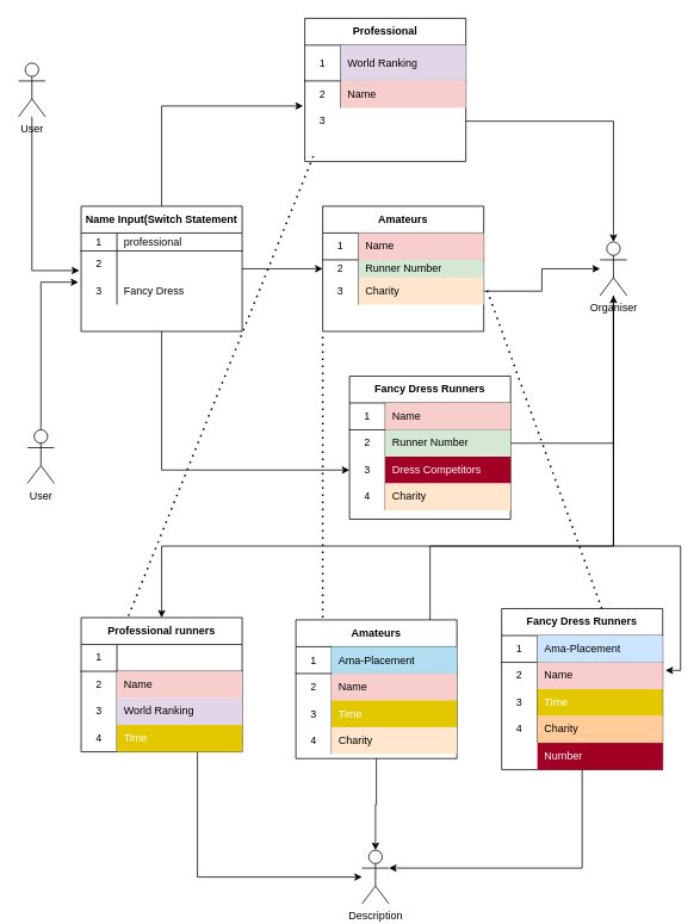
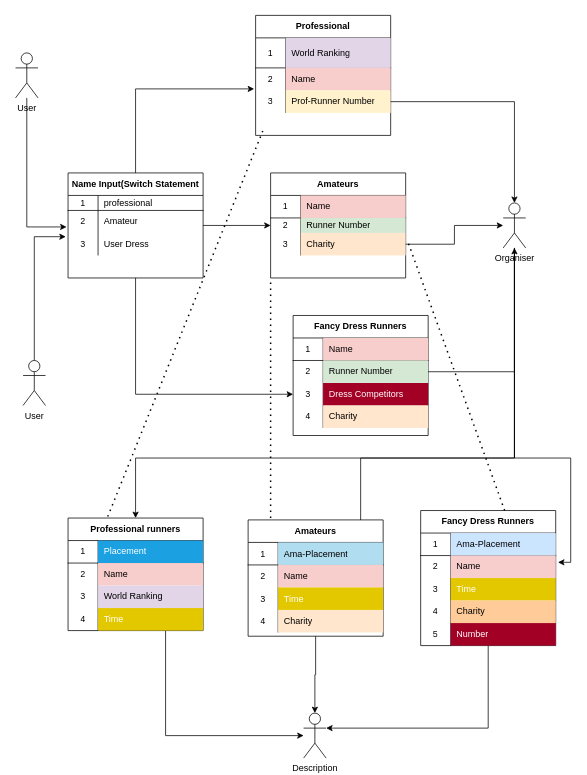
+ <mxCell id="11" value="Prof-Runner Number" style="shape=partialRectangle;html=1;whiteSpace=wrap;connectable=0;fillColor=#fff2cc;top=0;left=0;bottom=0;right=0;align=left;spacingLeft=6;overflow=hidden;strokeColor=#d6b656;" vertex="1" parent="9"><mxGeometry x="40" width="140" height="30" as="geometry" /></mxCell>
+ <mxCell id="97" value="Amateur" style="shape=partialRectangle;html=1;whiteSpace=wrap;connectable=0;fillColor=none;top=0;left=0;bottom=0;right=0;align=left;spacingLeft=6;overflow=hidden;" vertex="1" parent="95"><mxGeometry x="40" width="140" height="30" as="geometry" /></mxCell>
- <mxCell id="100" value="Fancy Dress" style="shape=partialRectangle;html=1;whiteSpace=wrap;connectable=0;fillColor=none;top=0;left=0;bottom=0;right=0;align=left;spacingLeft=6;overflow=hidden;" vertex="1" parent="98"><mxGeometry x="40" width="140" height="30" as="geometry" /></mxCell>
+ <mxCell id="100" value="User Dress" style="shape=partialRectangle;html=1;whiteSpace=wrap;connectable=0;fillColor=none;top=0;left=0;bottom=0;right=0;align=left;spacingLeft=6;overflow=hidden;" vertex="1" parent="98"><mxGeometry x="40" width="140" height="30" as="geometry" /></mxCell>
+ <mxCell id="48" value="Placement" style="shape=partialRectangle;html=1;whiteSpace=wrap;connectable=0;fillColor=#1ba1e2;top=0;left=0;bottom=0;right=0;align=left;spacingLeft=6;overflow=hidden;strokeColor=#006EAF;fontColor=#ffffff;" vertex="1" parent="46"><mxGeometry x="40" width="140" height="30" as="geometry" /></mxCell>
+ <mxCell id="87" value="5" style="shape=partialRectangle;html=1;whiteSpace=wrap;connectable=0;fillColor=none;top=0;left=0;bottom=0;right=0;overflow=hidden;" vertex="1" parent="86"><mxGeometry width="40" height="30" as="geometry" /></mxCell>
